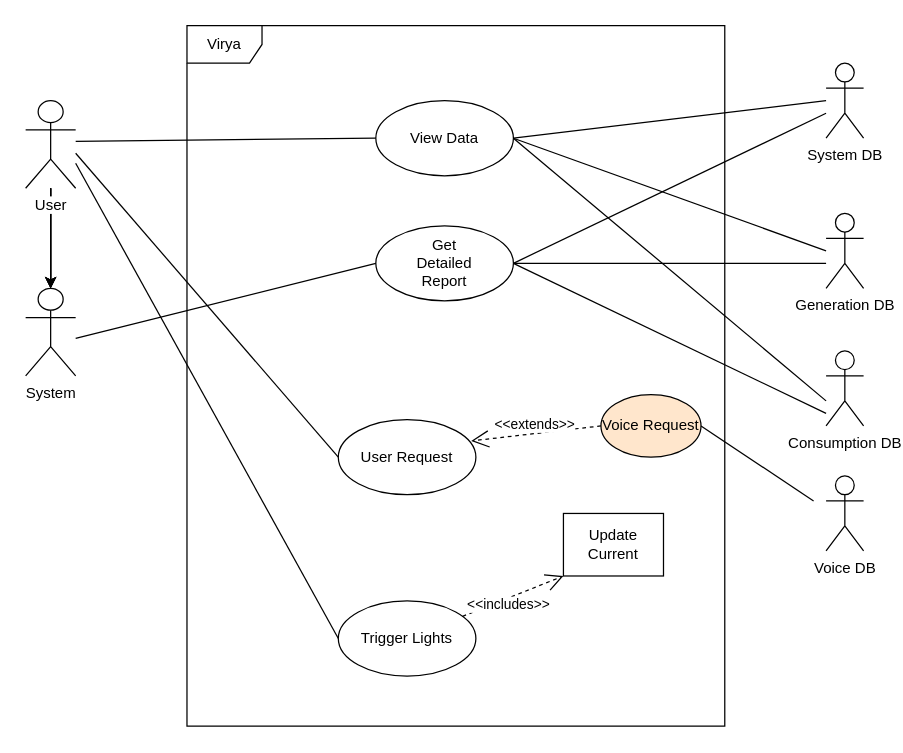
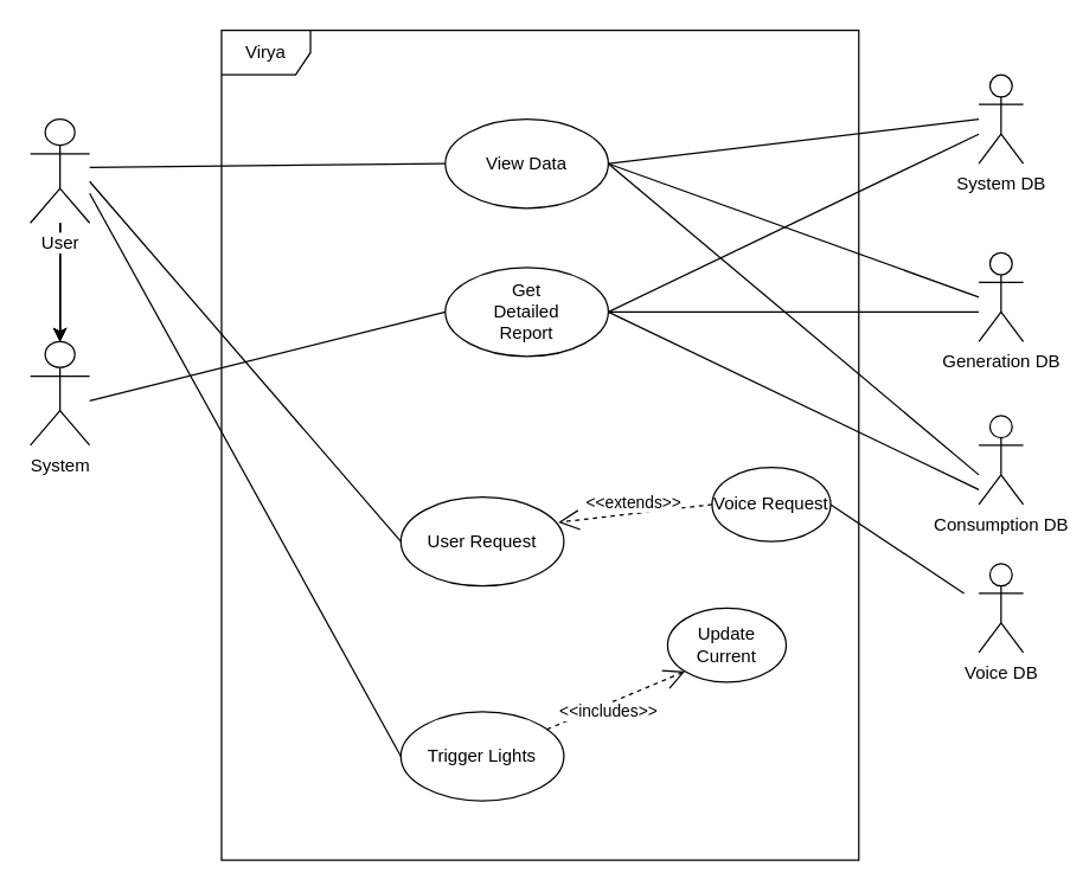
- <mxCell id="25" value="Voice Request" style="ellipse;whiteSpace=wrap;html=1;fillColor=#ffe6cc;" parent="1" vertex="1"><mxGeometry x="480" y="315" width="80" height="50" as="geometry" /></mxCell>
+ <mxCell id="25" value="Voice Request" style="ellipse;whiteSpace=wrap;html=1;" parent="1" vertex="1"><mxGeometry x="480" y="315" width="80" height="50" as="geometry" /></mxCell>
- <mxCell id="30" value="Update Current" style="whiteSpace=wrap;html=1;rounded=0;" parent="1" vertex="1"><mxGeometry x="450" y="410" width="80" height="50" as="geometry" /></mxCell>
+ <mxCell id="30" value="Update Current" style="ellipse;whiteSpace=wrap;html=1;" parent="1" vertex="1"><mxGeometry x="450" y="410" width="80" height="50" as="geometry" /></mxCell>
